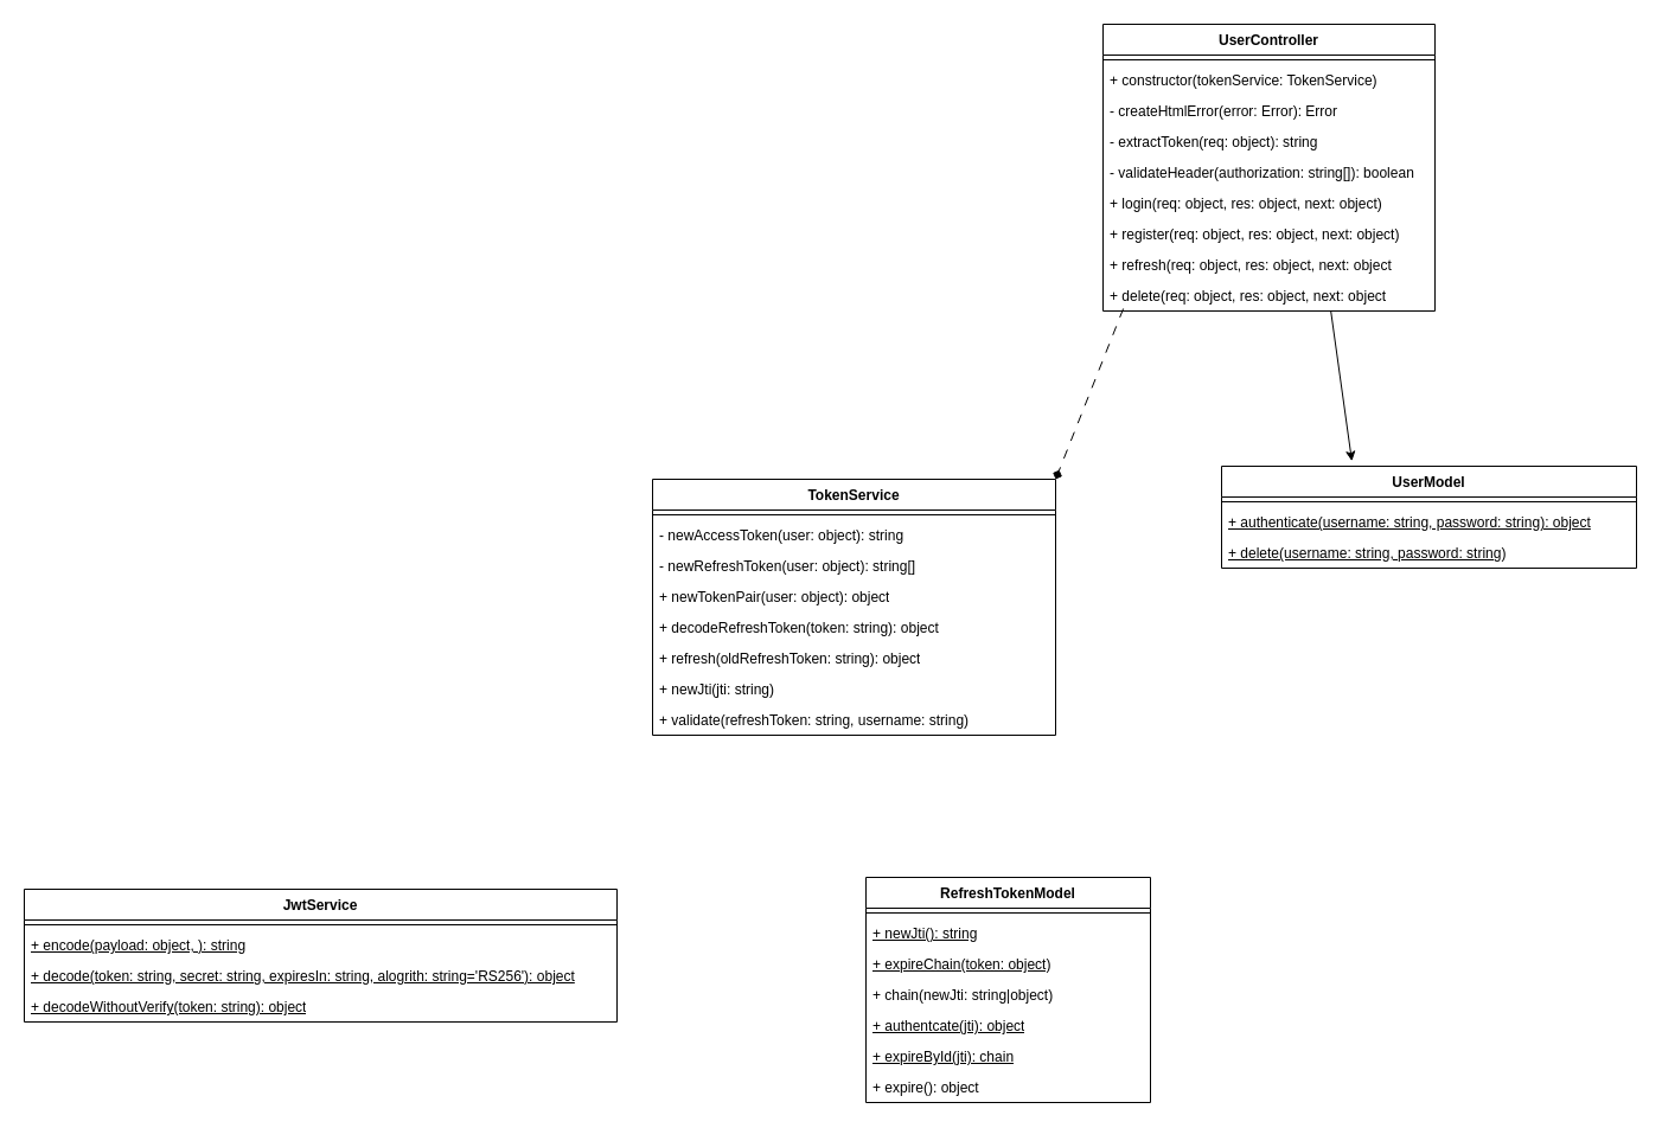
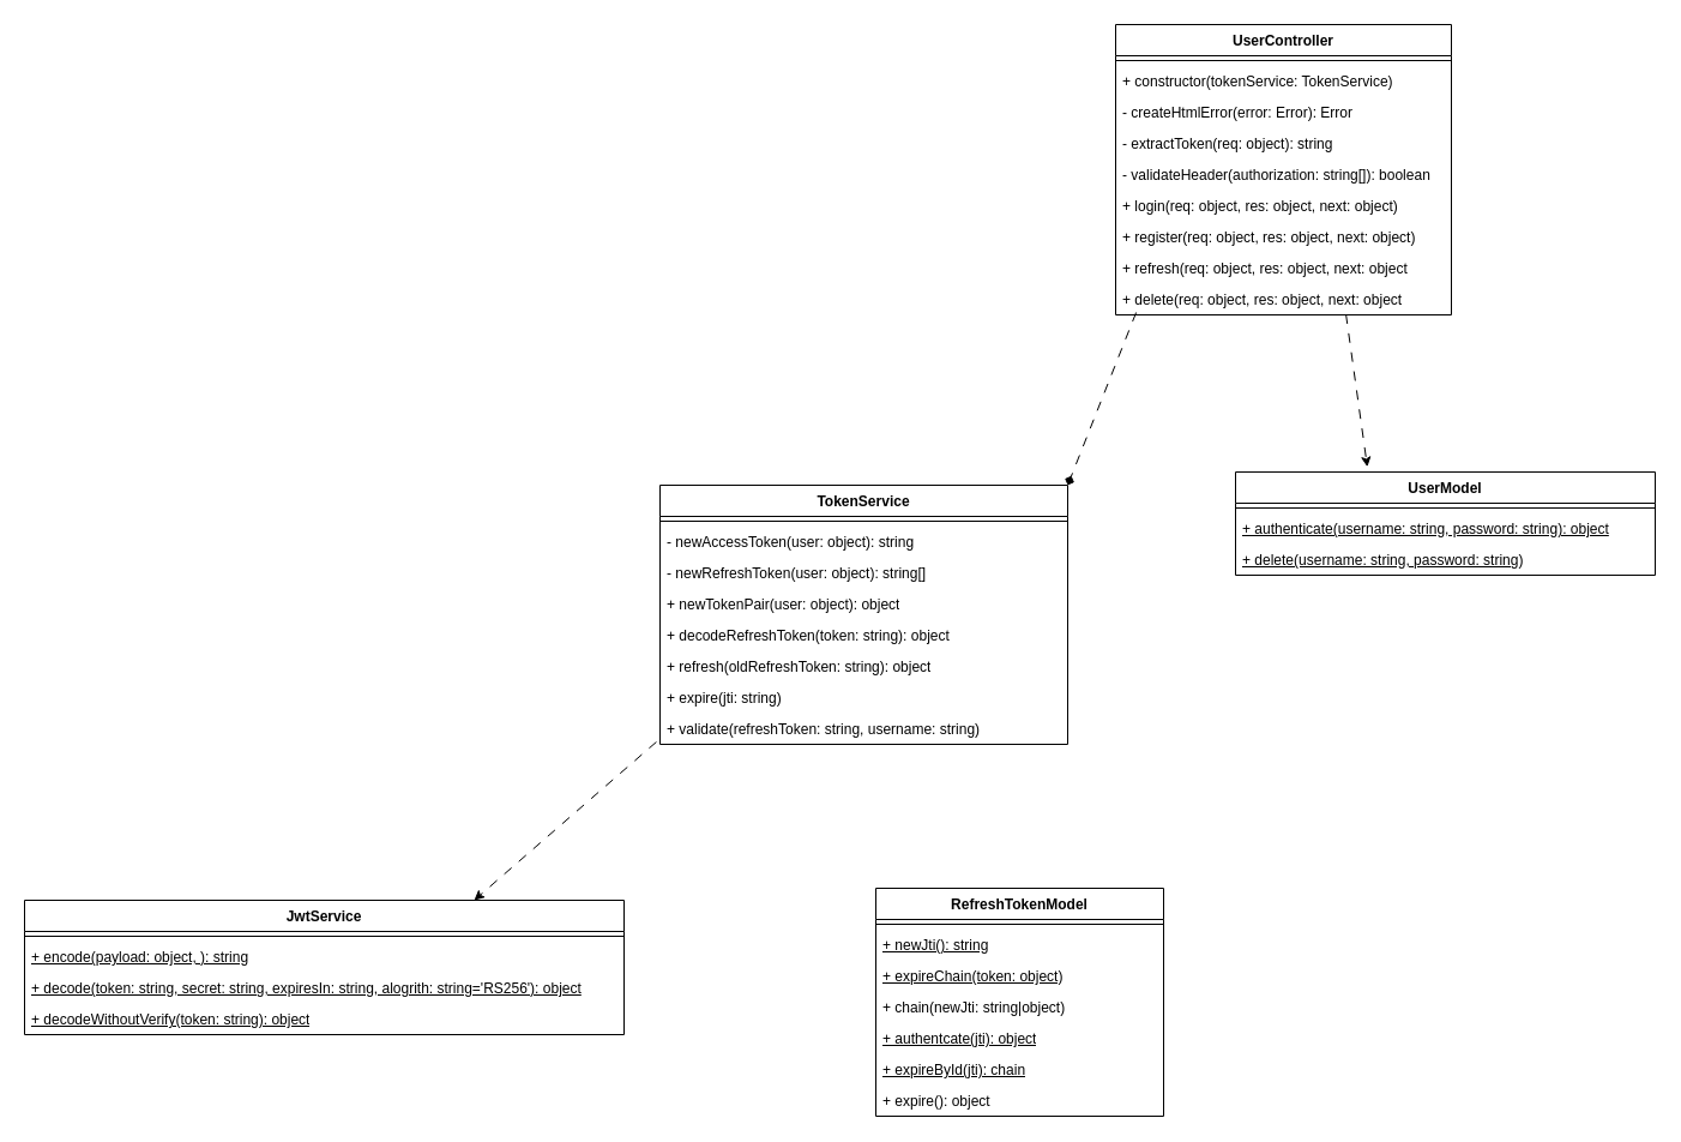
- <mxCell id="29" style="rounded=0;orthogonalLoop=1;jettySize=auto;html=1;entryX=0.314;entryY=-0.05;entryDx=0;entryDy=0;entryPerimeter=0;dashed=0;dashPattern=8 8;exitX=0.686;exitY=0.981;exitDx=0;exitDy=0;exitPerimeter=0;" parent="1" source="39" target="17" edge="1"><mxGeometry relative="1" as="geometry"><mxPoint x="1230" y="310" as="sourcePoint" /></mxGeometry></mxCell>
+ <mxCell id="29" style="rounded=0;orthogonalLoop=1;jettySize=auto;html=1;entryX=0.314;entryY=-0.05;entryDx=0;entryDy=0;entryPerimeter=0;dashed=1;dashPattern=8 8;exitX=0.686;exitY=0.981;exitDx=0;exitDy=0;exitPerimeter=0;" parent="1" source="39" target="17" edge="1"><mxGeometry relative="1" as="geometry"><mxPoint x="1230" y="310" as="sourcePoint" /></mxGeometry></mxCell>
- <mxCell id="14" value="+ newJti(jti: string)" style="text;strokeColor=none;fillColor=none;align=left;verticalAlign=top;spacingLeft=4;spacingRight=4;overflow=hidden;rotatable=0;points=[[0,0.5],[1,0.5]];portConstraint=eastwest;whiteSpace=wrap;html=1;" vertex="1" parent="7"><mxGeometry y="164" width="340" height="26" as="geometry" /></mxCell>
+ <mxCell id="14" value="+ expire(jti: string)" style="text;strokeColor=none;fillColor=none;align=left;verticalAlign=top;spacingLeft=4;spacingRight=4;overflow=hidden;rotatable=0;points=[[0,0.5],[1,0.5]];portConstraint=eastwest;whiteSpace=wrap;html=1;" vertex="1" parent="7"><mxGeometry y="164" width="340" height="26" as="geometry" /></mxCell>
+ <mxCell id="16" value="" style="endArrow=classic;html=1;rounded=0;entryX=0.75;entryY=0;entryDx=0;entryDy=0;dashed=1;dashPattern=8 8;exitX=-0.009;exitY=0.923;exitDx=0;exitDy=0;exitPerimeter=0;" parent="1" source="15" target="2" edge="1"><mxGeometry width="50" height="50" relative="1" as="geometry"><mxPoint x="800" y="390" as="sourcePoint" /><mxPoint x="850" y="340" as="targetPoint" /></mxGeometry></mxCell>
